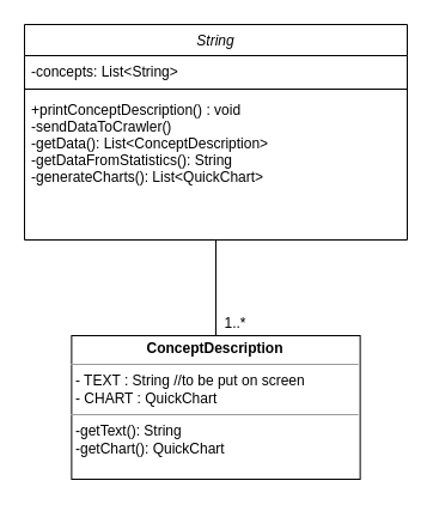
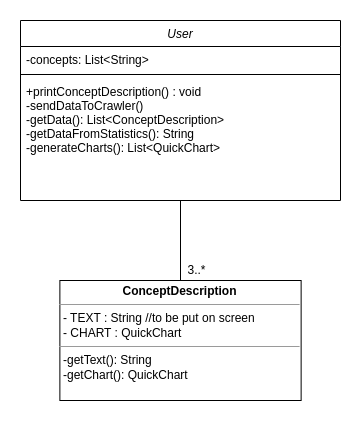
- <mxCell id="2" value="String" style="swimlane;fontStyle=2;align=center;verticalAlign=top;childLayout=stackLayout;horizontal=1;startSize=26;horizontalStack=0;resizeParent=1;resizeLast=0;collapsible=1;marginBottom=0;rounded=0;shadow=0;strokeWidth=1;" vertex="1" parent="1"><mxGeometry x="20" y="20" width="320" height="180" as="geometry"><mxRectangle x="230" y="140" width="160" height="26" as="alternateBounds" /></mxGeometry></mxCell>
+ <mxCell id="2" value="User" style="swimlane;fontStyle=2;align=center;verticalAlign=top;childLayout=stackLayout;horizontal=1;startSize=26;horizontalStack=0;resizeParent=1;resizeLast=0;collapsible=1;marginBottom=0;rounded=0;shadow=0;strokeWidth=1;" vertex="1" parent="1"><mxGeometry x="20" y="20" width="320" height="180" as="geometry"><mxRectangle x="230" y="140" width="160" height="26" as="alternateBounds" /></mxGeometry></mxCell>
- <mxCell id="9" value="1..*" style="text;html=1;align=center;verticalAlign=middle;resizable=0;points=[];autosize=1;strokeColor=none;fillColor=none;" vertex="1" parent="1"><mxGeometry x="180.63" y="260" width="30" height="20" as="geometry" /></mxCell>
+ <mxCell id="9" value="3..*" style="text;html=1;align=center;verticalAlign=middle;resizable=0;points=[];autosize=1;strokeColor=none;fillColor=none;" vertex="1" parent="1"><mxGeometry x="180.63" y="260" width="30" height="20" as="geometry" /></mxCell>
